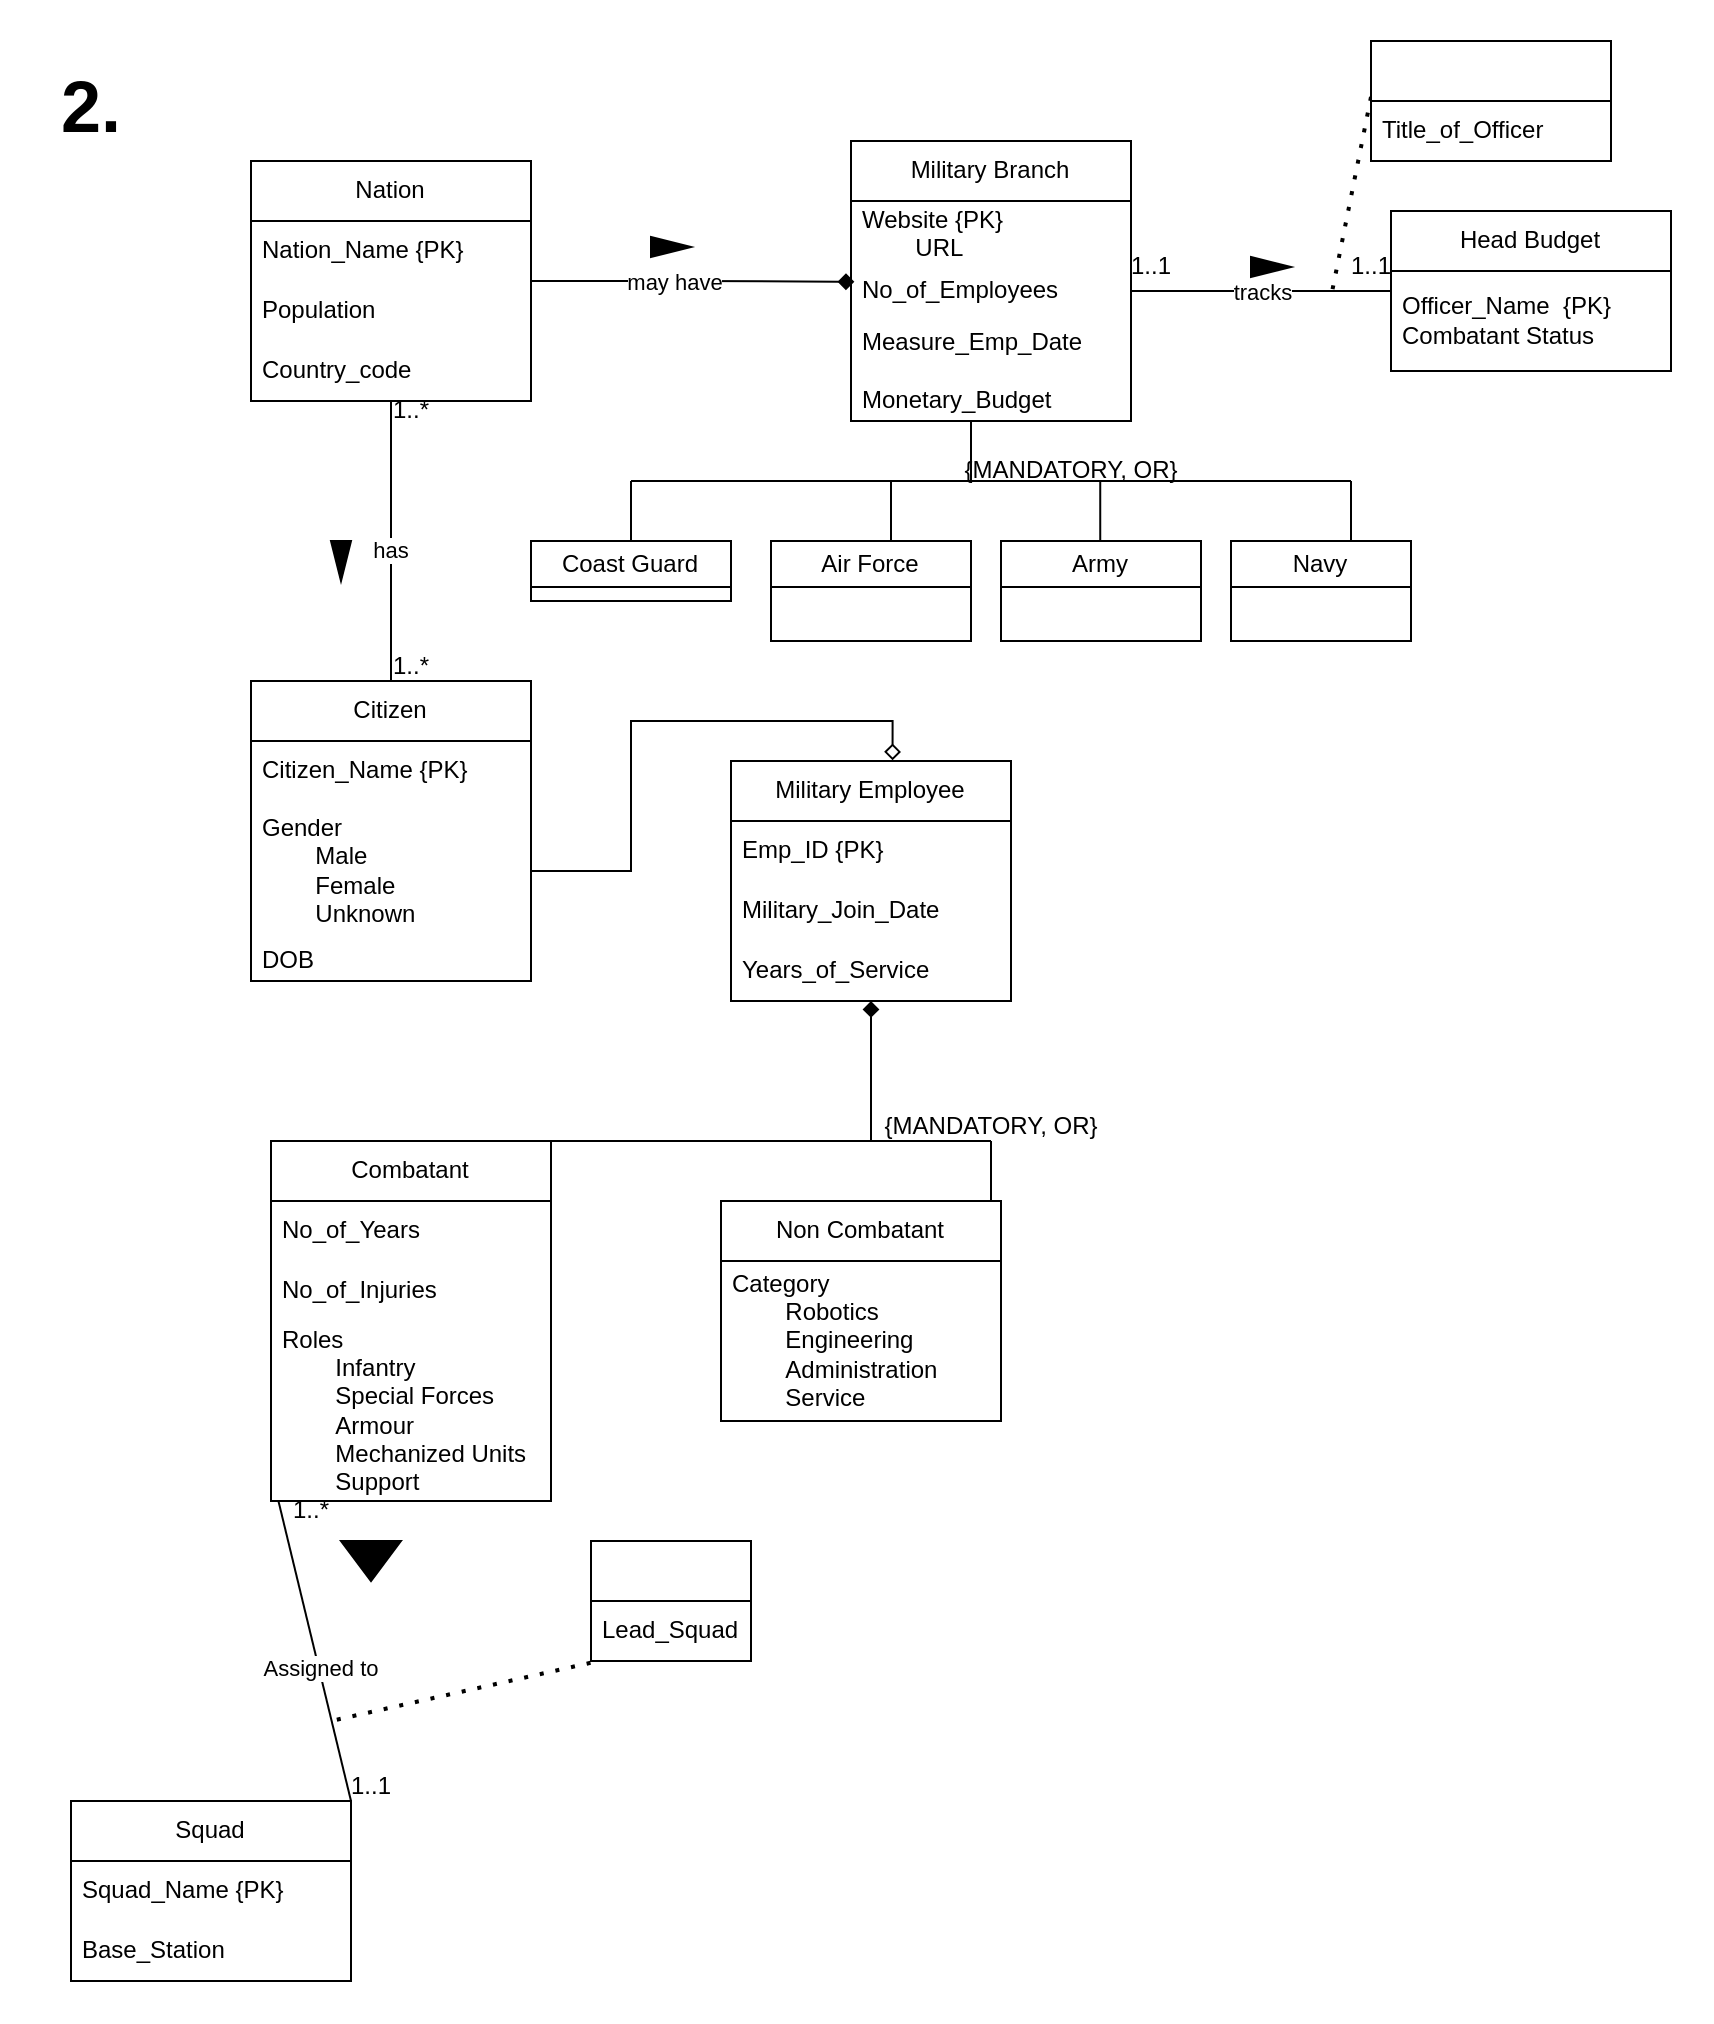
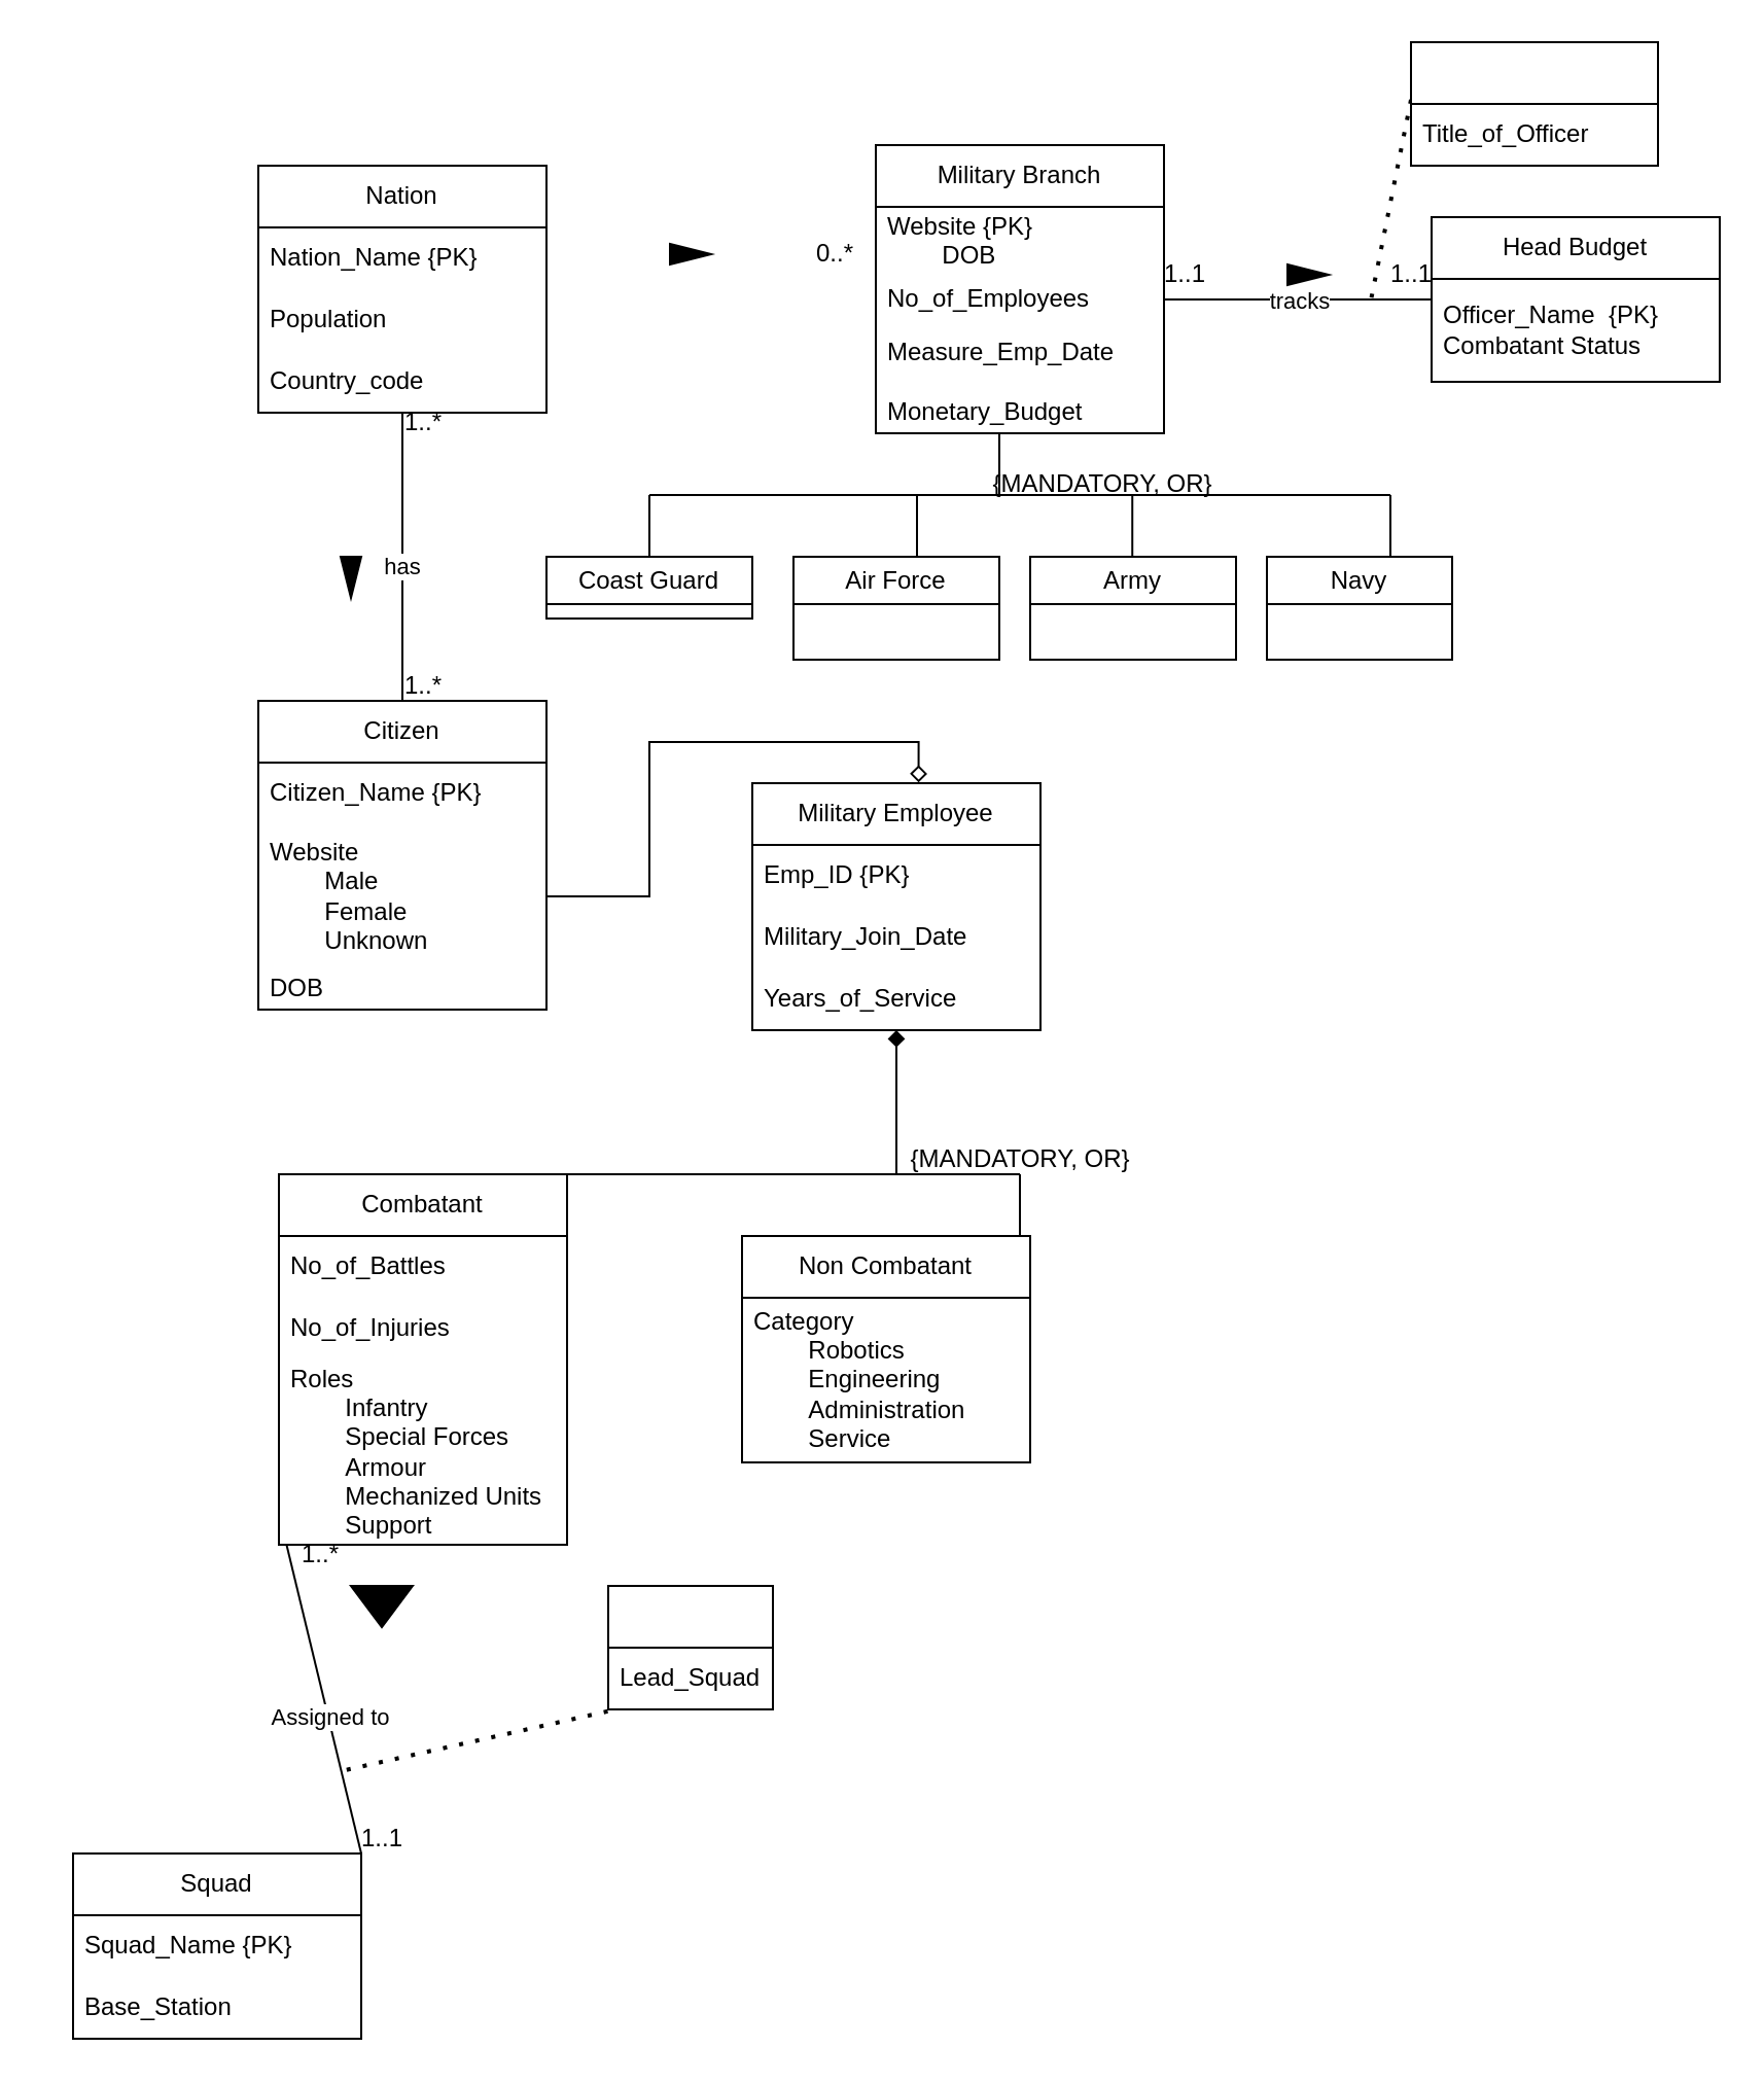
- <mxCell id="70" value="&lt;b&gt;&lt;font style=&quot;font-size: 36px;&quot;&gt;2.&lt;/font&gt;&lt;/b&gt;" style="text;html=1;align=center;verticalAlign=middle;resizable=0;points=[];autosize=1;strokeColor=none;fillColor=none;" vertex="1" parent="1"><mxGeometry x="20" y="23" width="50" height="60" as="geometry" /></mxCell>
- <mxCell id="18" value="Website {PK}&lt;div&gt;&lt;span style=&quot;white-space: pre;&quot;&gt;&#09;&lt;/span&gt;URL&lt;br&gt;&lt;/div&gt;" style="text;strokeColor=none;fillColor=none;align=left;verticalAlign=middle;spacingLeft=4;spacingRight=4;overflow=hidden;points=[[0,0.5],[1,0.5]];portConstraint=eastwest;rotatable=0;whiteSpace=wrap;html=1;" parent="17" vertex="1"><mxGeometry y="30" width="140" height="30" as="geometry" /></mxCell>
+ <mxCell id="18" value="Website {PK}&lt;div&gt;&lt;span style=&quot;white-space: pre;&quot;&gt;&#09;&lt;/span&gt;DOB&lt;br&gt;&lt;/div&gt;" style="text;strokeColor=none;fillColor=none;align=left;verticalAlign=middle;spacingLeft=4;spacingRight=4;overflow=hidden;points=[[0,0.5],[1,0.5]];portConstraint=eastwest;rotatable=0;whiteSpace=wrap;html=1;" parent="17" vertex="1"><mxGeometry y="30" width="140" height="30" as="geometry" /></mxCell>
+ <mxCell id="52" value="0..*" style="text;html=1;align=center;verticalAlign=middle;resizable=0;points=[];autosize=1;strokeColor=none;fillColor=none;" parent="1" vertex="1"><mxGeometry x="385" y="108" width="40" height="30" as="geometry" /></mxCell>
- <mxCell id="50" style="edgeStyle=orthogonalEdgeStyle;rounded=0;orthogonalLoop=1;jettySize=auto;html=1;entryX=0.012;entryY=0.346;entryDx=0;entryDy=0;entryPerimeter=0;endArrow=diamond;endFill=1;" parent="1" source="4" target="19" edge="1"><mxGeometry relative="1" as="geometry" /></mxCell>
- <mxCell id="51" value="may have" style="edgeLabel;html=1;align=center;verticalAlign=middle;resizable=0;points=[];" parent="50" vertex="1" connectable="0"><mxGeometry x="-0.107" relative="1" as="geometry"><mxPoint x="-1" as="offset" /></mxGeometry></mxCell>
- <mxCell id="10" value="Gender&lt;div&gt;&lt;span style=&quot;white-space: pre;&quot;&gt;&#09;&lt;/span&gt;Male&lt;br&gt;&lt;/div&gt;&lt;div&gt;&lt;span style=&quot;white-space: pre;&quot;&gt;&#09;&lt;/span&gt;Female&lt;br&gt;&lt;/div&gt;&lt;div&gt;&lt;span style=&quot;white-space: pre;&quot;&gt;&#09;&lt;/span&gt;Unknown&lt;br&gt;&lt;/div&gt;" style="text;strokeColor=none;fillColor=none;align=left;verticalAlign=middle;spacingLeft=4;spacingRight=4;overflow=hidden;points=[[0,0.5],[1,0.5]];portConstraint=eastwest;rotatable=0;whiteSpace=wrap;html=1;" parent="8" vertex="1"><mxGeometry y="60" width="140" height="70" as="geometry" /></mxCell>
+ <mxCell id="10" value="Website&lt;div&gt;&lt;span style=&quot;white-space: pre;&quot;&gt;&#09;&lt;/span&gt;Male&lt;br&gt;&lt;/div&gt;&lt;div&gt;&lt;span style=&quot;white-space: pre;&quot;&gt;&#09;&lt;/span&gt;Female&lt;br&gt;&lt;/div&gt;&lt;div&gt;&lt;span style=&quot;white-space: pre;&quot;&gt;&#09;&lt;/span&gt;Unknown&lt;br&gt;&lt;/div&gt;" style="text;strokeColor=none;fillColor=none;align=left;verticalAlign=middle;spacingLeft=4;spacingRight=4;overflow=hidden;points=[[0,0.5],[1,0.5]];portConstraint=eastwest;rotatable=0;whiteSpace=wrap;html=1;" parent="8" vertex="1"><mxGeometry y="60" width="140" height="70" as="geometry" /></mxCell>
- <mxCell id="22" value="No_of_Years" style="text;strokeColor=none;fillColor=none;align=left;verticalAlign=middle;spacingLeft=4;spacingRight=4;overflow=hidden;points=[[0,0.5],[1,0.5]];portConstraint=eastwest;rotatable=0;whiteSpace=wrap;html=1;" parent="21" vertex="1"><mxGeometry y="30" width="140" height="30" as="geometry" /></mxCell>
+ <mxCell id="22" value="No_of_Battles" style="text;strokeColor=none;fillColor=none;align=left;verticalAlign=middle;spacingLeft=4;spacingRight=4;overflow=hidden;points=[[0,0.5],[1,0.5]];portConstraint=eastwest;rotatable=0;whiteSpace=wrap;html=1;" parent="21" vertex="1"><mxGeometry y="30" width="140" height="30" as="geometry" /></mxCell>
